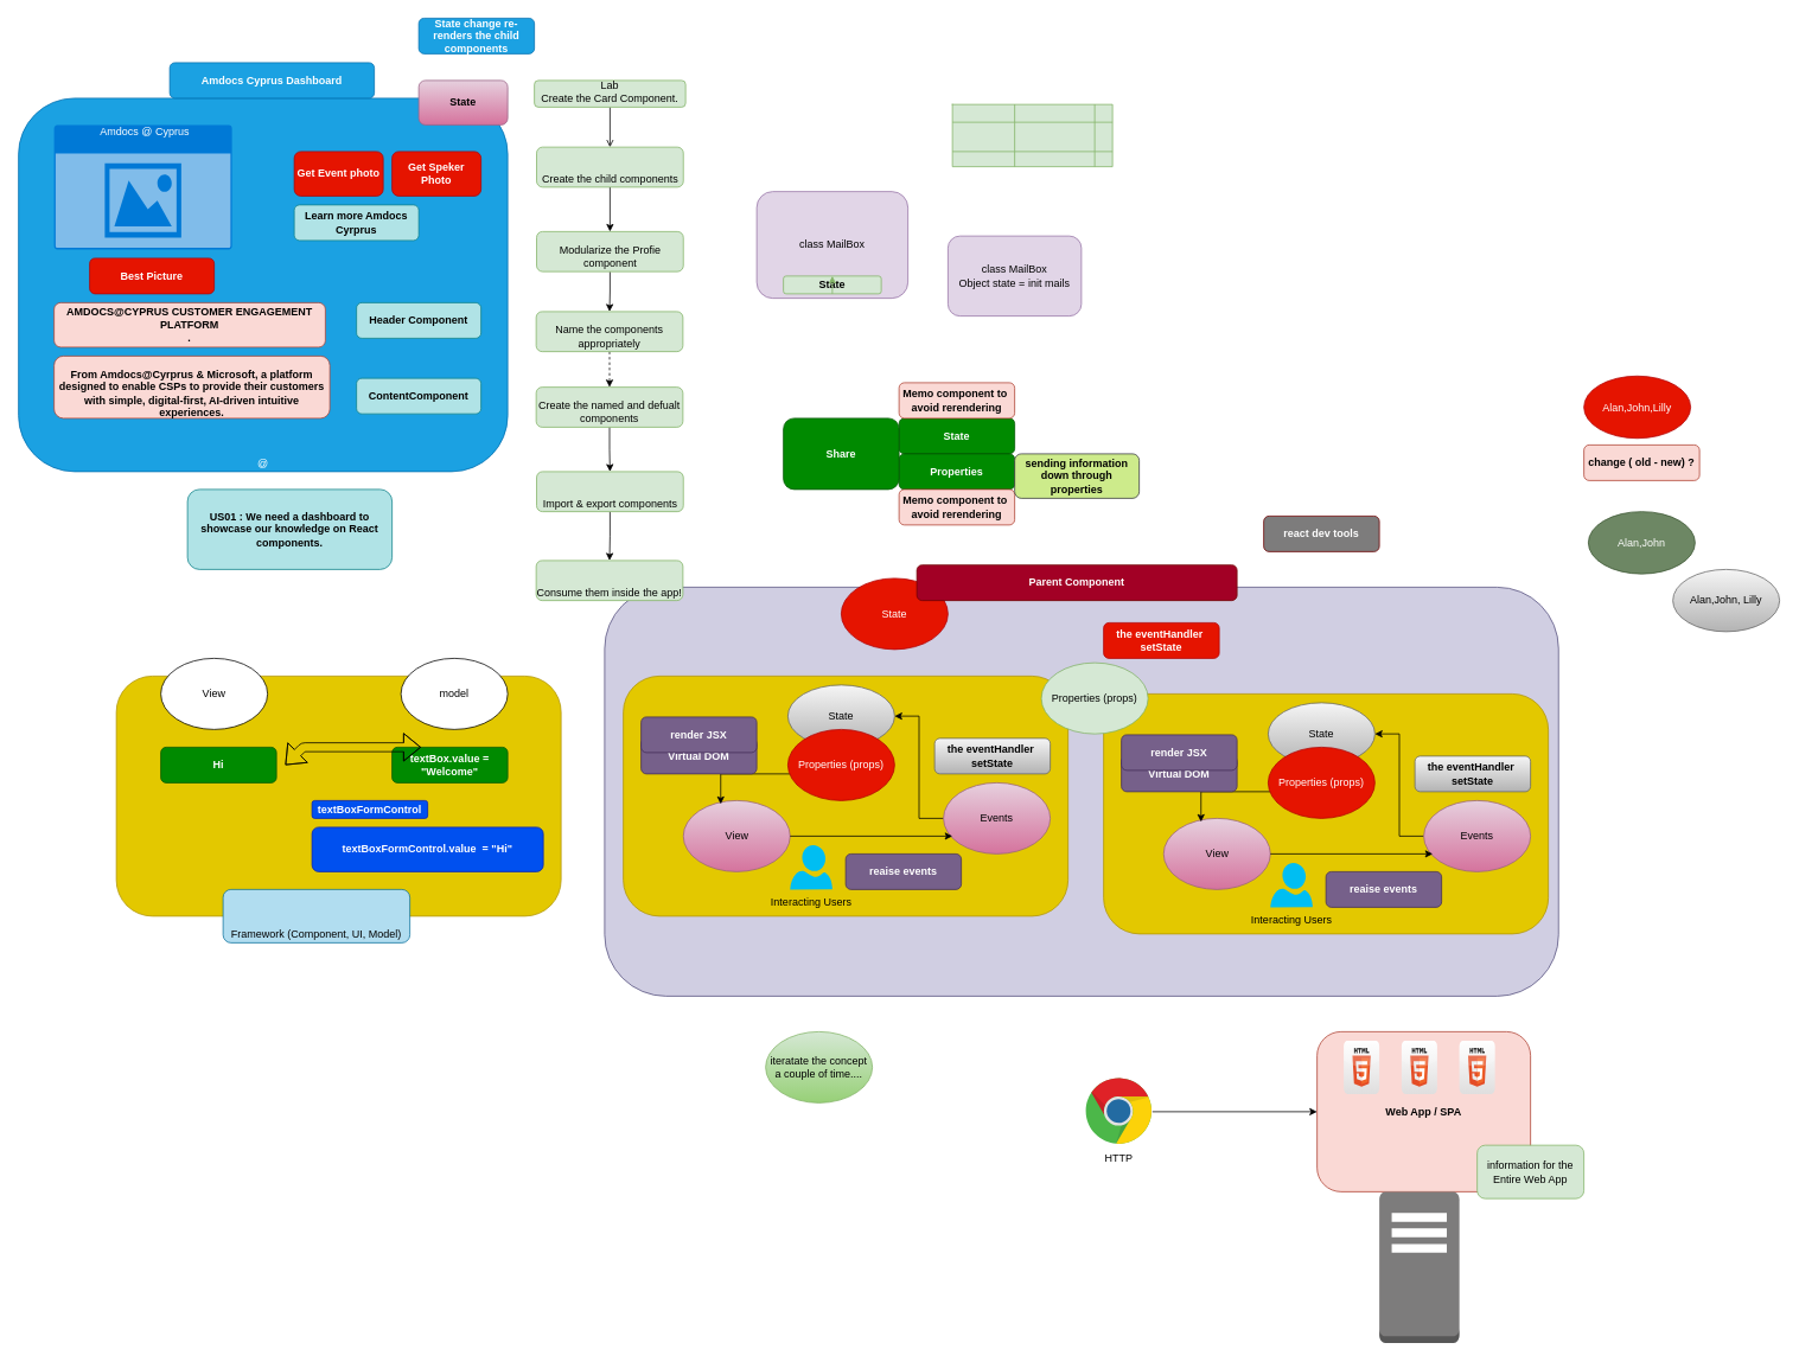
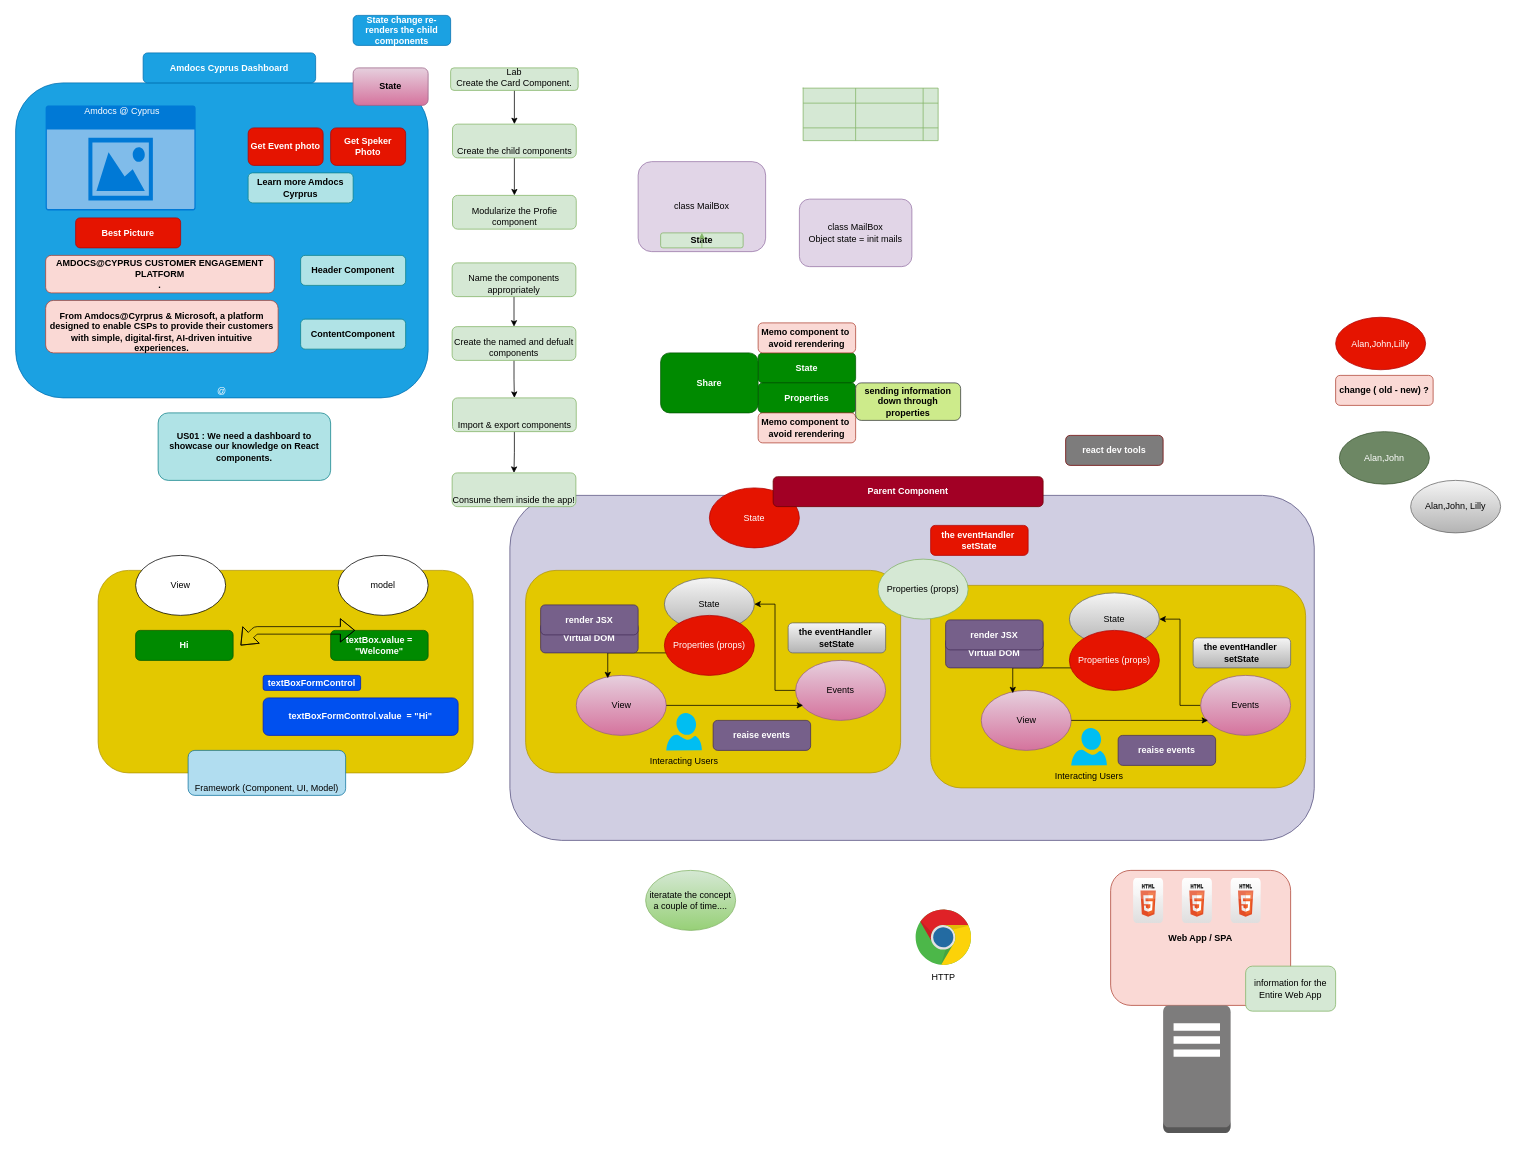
- <mxCell id="10" value="" style="edgeStyle=orthogonalEdgeStyle;rounded=0;orthogonalLoop=1;jettySize=auto;html=1;endArrow=open;" parent="1" source="11" target="13" edge="1"><mxGeometry relative="1" as="geometry" /></mxCell>
+ <mxCell id="10" value="" style="edgeStyle=orthogonalEdgeStyle;rounded=0;orthogonalLoop=1;jettySize=auto;html=1;" parent="1" source="11" target="13" edge="1"><mxGeometry relative="1" as="geometry" /></mxCell>
- <mxCell id="19" value="" style="edgeStyle=orthogonalEdgeStyle;rounded=0;orthogonalLoop=1;jettySize=auto;html=1;" parent="1" source="20" target="22" edge="1"><mxGeometry relative="1" as="geometry" /></mxCell>
- <mxCell id="21" value="" style="edgeStyle=orthogonalEdgeStyle;rounded=0;orthogonalLoop=1;jettySize=auto;html=1;dashed=1;" parent="1" source="22" target="24" edge="1"><mxGeometry relative="1" as="geometry" /></mxCell>
+ <mxCell id="21" value="" style="edgeStyle=orthogonalEdgeStyle;rounded=0;orthogonalLoop=1;jettySize=auto;html=1;" parent="1" source="22" target="24" edge="1"><mxGeometry relative="1" as="geometry" /></mxCell>
- <mxCell id="101" style="edgeStyle=orthogonalEdgeStyle;rounded=0;orthogonalLoop=1;jettySize=auto;html=1;" parent="1" source="102" target="2" edge="1"><mxGeometry relative="1" as="geometry" /></mxCell>
